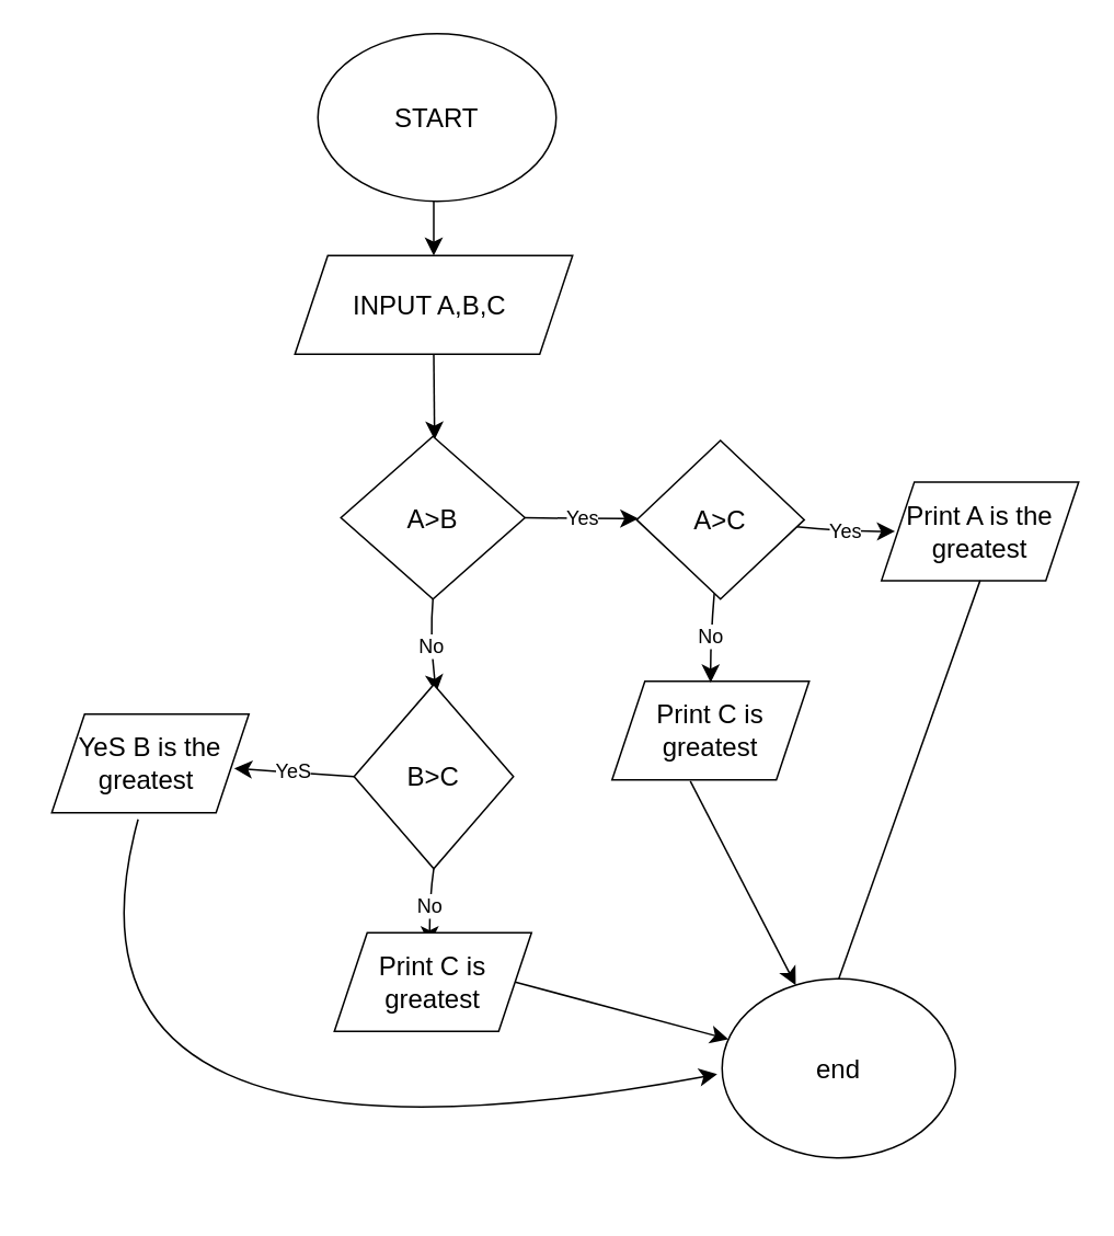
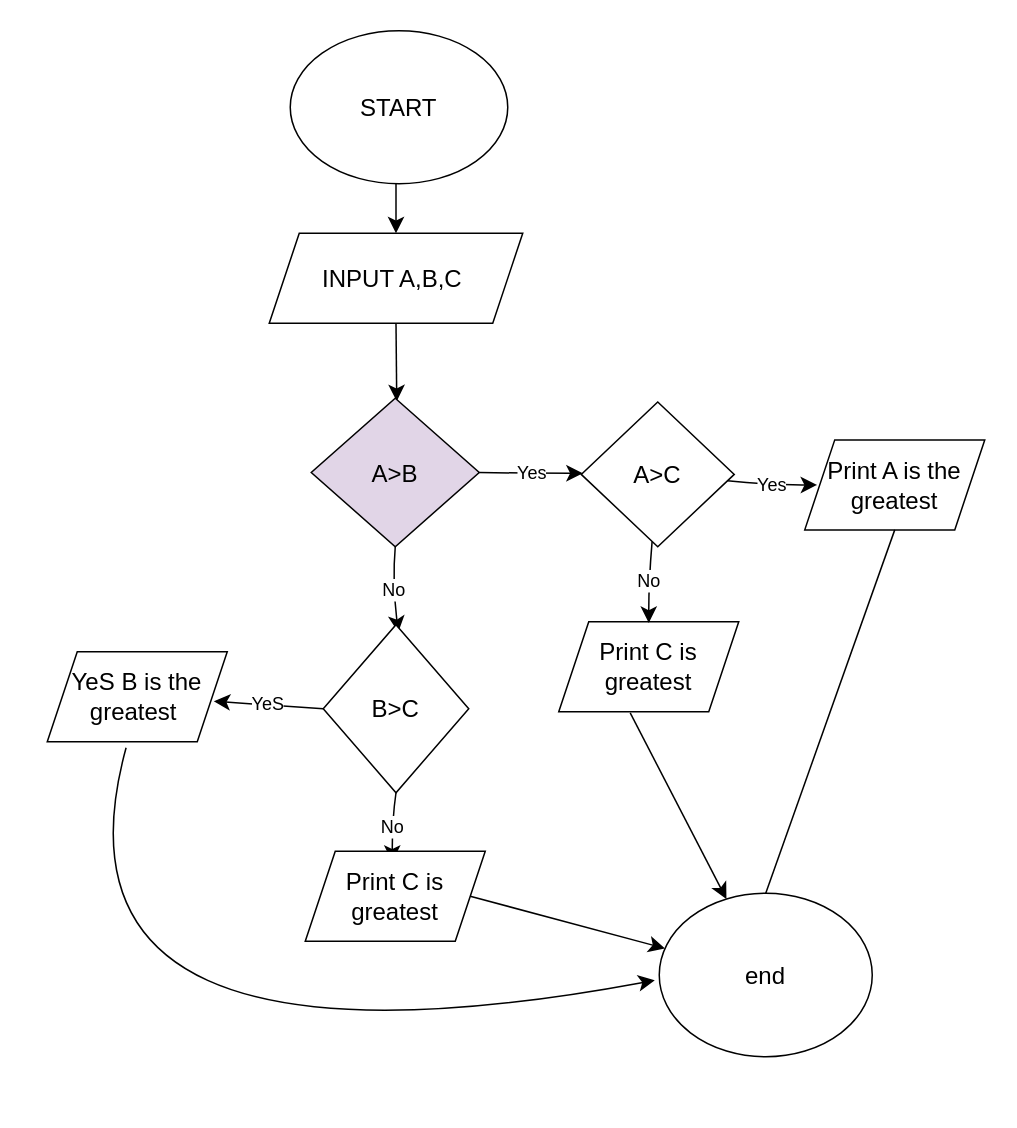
- <mxCell id="5" value="A&amp;gt;B" style="rhombus;whiteSpace=wrap;html=1;fontSize=16;" vertex="1" parent="1"><mxGeometry x="207" y="265" width="112" height="99" as="geometry" /></mxCell>
+ <mxCell id="5" value="A&amp;gt;B" style="rhombus;whiteSpace=wrap;html=1;fontSize=16;fillColor=#e1d5e7;" vertex="1" parent="1"><mxGeometry x="207" y="265" width="112" height="99" as="geometry" /></mxCell>
